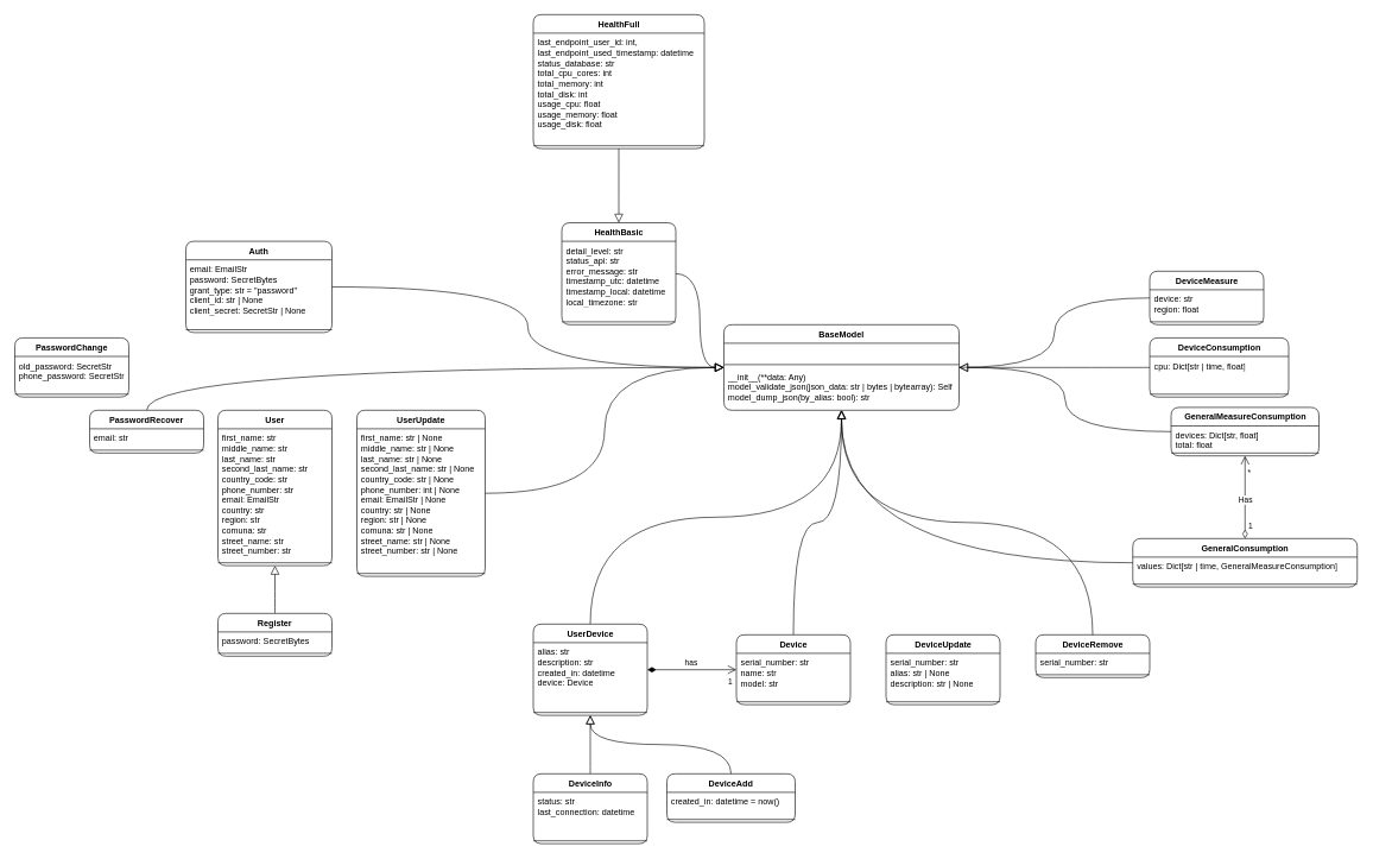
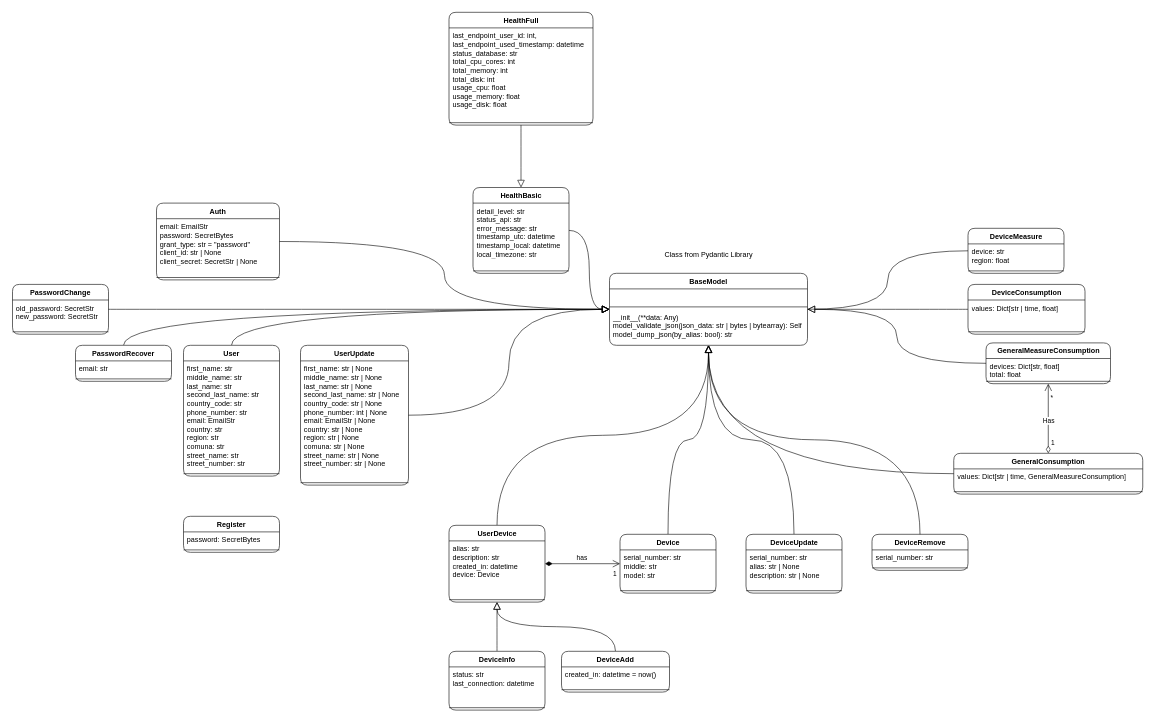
+ <mxCell id="59" value="Class from Pydantic Library" style="text;html=1;align=center;verticalAlign=middle;resizable=0;points=[];autosize=1;strokeColor=none;fillColor=none;noLabel=0;container=0;" parent="54" vertex="1"><mxGeometry x="75" width="180" height="30" as="geometry" /></mxCell>
+ <mxCell id="10" style="edgeStyle=orthogonalEdgeStyle;rounded=1;orthogonalLoop=1;jettySize=auto;html=1;endArrow=block;endFill=0;startSize=10;endSize=10;elbow=vertical;curved=1;" parent="1" source="11" target="55" edge="1"><mxGeometry relative="1" as="geometry" /></mxCell>
- <mxCell id="79" value="&lt;div&gt;cpu: Dict[str | time, float]&lt;/div&gt;" style="text;strokeColor=none;fillColor=none;align=left;verticalAlign=top;spacingLeft=4;spacingRight=4;overflow=hidden;rotatable=0;points=[[0,0.5],[1,0.5]];portConstraint=eastwest;whiteSpace=wrap;html=1;rounded=1;" parent="78" vertex="1"><mxGeometry y="26" width="195" height="49" as="geometry" /></mxCell>
+ <mxCell id="79" value="&lt;div&gt;values: Dict[str | time, float]&lt;/div&gt;" style="text;strokeColor=none;fillColor=none;align=left;verticalAlign=top;spacingLeft=4;spacingRight=4;overflow=hidden;rotatable=0;points=[[0,0.5],[1,0.5]];portConstraint=eastwest;whiteSpace=wrap;html=1;rounded=1;" parent="78" vertex="1"><mxGeometry y="26" width="195" height="49" as="geometry" /></mxCell>
+ <mxCell id="18" style="edgeStyle=orthogonalEdgeStyle;rounded=1;orthogonalLoop=1;jettySize=auto;html=1;exitX=0.5;exitY=0;exitDx=0;exitDy=0;endArrow=block;endFill=0;startSize=10;endSize=10;elbow=vertical;curved=1;" parent="1" source="19" target="55" edge="1"><mxGeometry relative="1" as="geometry" /></mxCell>
- <mxCell id="12" value="old_password: SecretStr&lt;div&gt;phone_password: SecretStr&lt;/div&gt;" style="text;strokeColor=none;fillColor=none;align=left;verticalAlign=top;spacingLeft=4;spacingRight=4;overflow=hidden;rotatable=0;points=[[0,0.5],[1,0.5]];portConstraint=eastwest;whiteSpace=wrap;html=1;rounded=1;" parent="11" vertex="1"><mxGeometry y="26" width="160" height="49" as="geometry" /></mxCell>
+ <mxCell id="12" value="old_password: SecretStr&lt;div&gt;new_password: SecretStr&lt;/div&gt;" style="text;strokeColor=none;fillColor=none;align=left;verticalAlign=top;spacingLeft=4;spacingRight=4;overflow=hidden;rotatable=0;points=[[0,0.5],[1,0.5]];portConstraint=eastwest;whiteSpace=wrap;html=1;rounded=1;" parent="11" vertex="1"><mxGeometry y="26" width="160" height="49" as="geometry" /></mxCell>
+ <mxCell id="46" style="edgeStyle=orthogonalEdgeStyle;rounded=1;orthogonalLoop=1;jettySize=auto;html=1;exitX=0.5;exitY=0;exitDx=0;exitDy=0;endArrow=block;endFill=0;startSize=10;endSize=10;elbow=vertical;curved=1;" parent="1" source="47" target="55" edge="1"><mxGeometry relative="1" as="geometry" /></mxCell>
- <mxCell id="26" style="edgeStyle=orthogonalEdgeStyle;rounded=1;orthogonalLoop=1;jettySize=auto;html=1;exitX=0.5;exitY=0;exitDx=0;exitDy=0;endArrow=block;endFill=0;startSize=10;endSize=10;elbow=vertical;curved=1;" parent="1" source="27" target="19" edge="1"><mxGeometry relative="1" as="geometry" /></mxCell>
- <mxCell id="68" value="serial_number: str&lt;div&gt;name: str&lt;/div&gt;&lt;div&gt;model: str&lt;/div&gt;" style="text;strokeColor=none;fillColor=none;align=left;verticalAlign=top;spacingLeft=4;spacingRight=4;overflow=hidden;rotatable=0;points=[[0,0.5],[1,0.5]];portConstraint=eastwest;whiteSpace=wrap;html=1;rounded=1;" parent="67" vertex="1"><mxGeometry y="26" width="160" height="64" as="geometry" /></mxCell>
+ <mxCell id="68" value="serial_number: str&lt;div&gt;middle: str&lt;/div&gt;&lt;div&gt;model: str&lt;/div&gt;" style="text;strokeColor=none;fillColor=none;align=left;verticalAlign=top;spacingLeft=4;spacingRight=4;overflow=hidden;rotatable=0;points=[[0,0.5],[1,0.5]];portConstraint=eastwest;whiteSpace=wrap;html=1;rounded=1;" parent="67" vertex="1"><mxGeometry y="26" width="160" height="64" as="geometry" /></mxCell>
